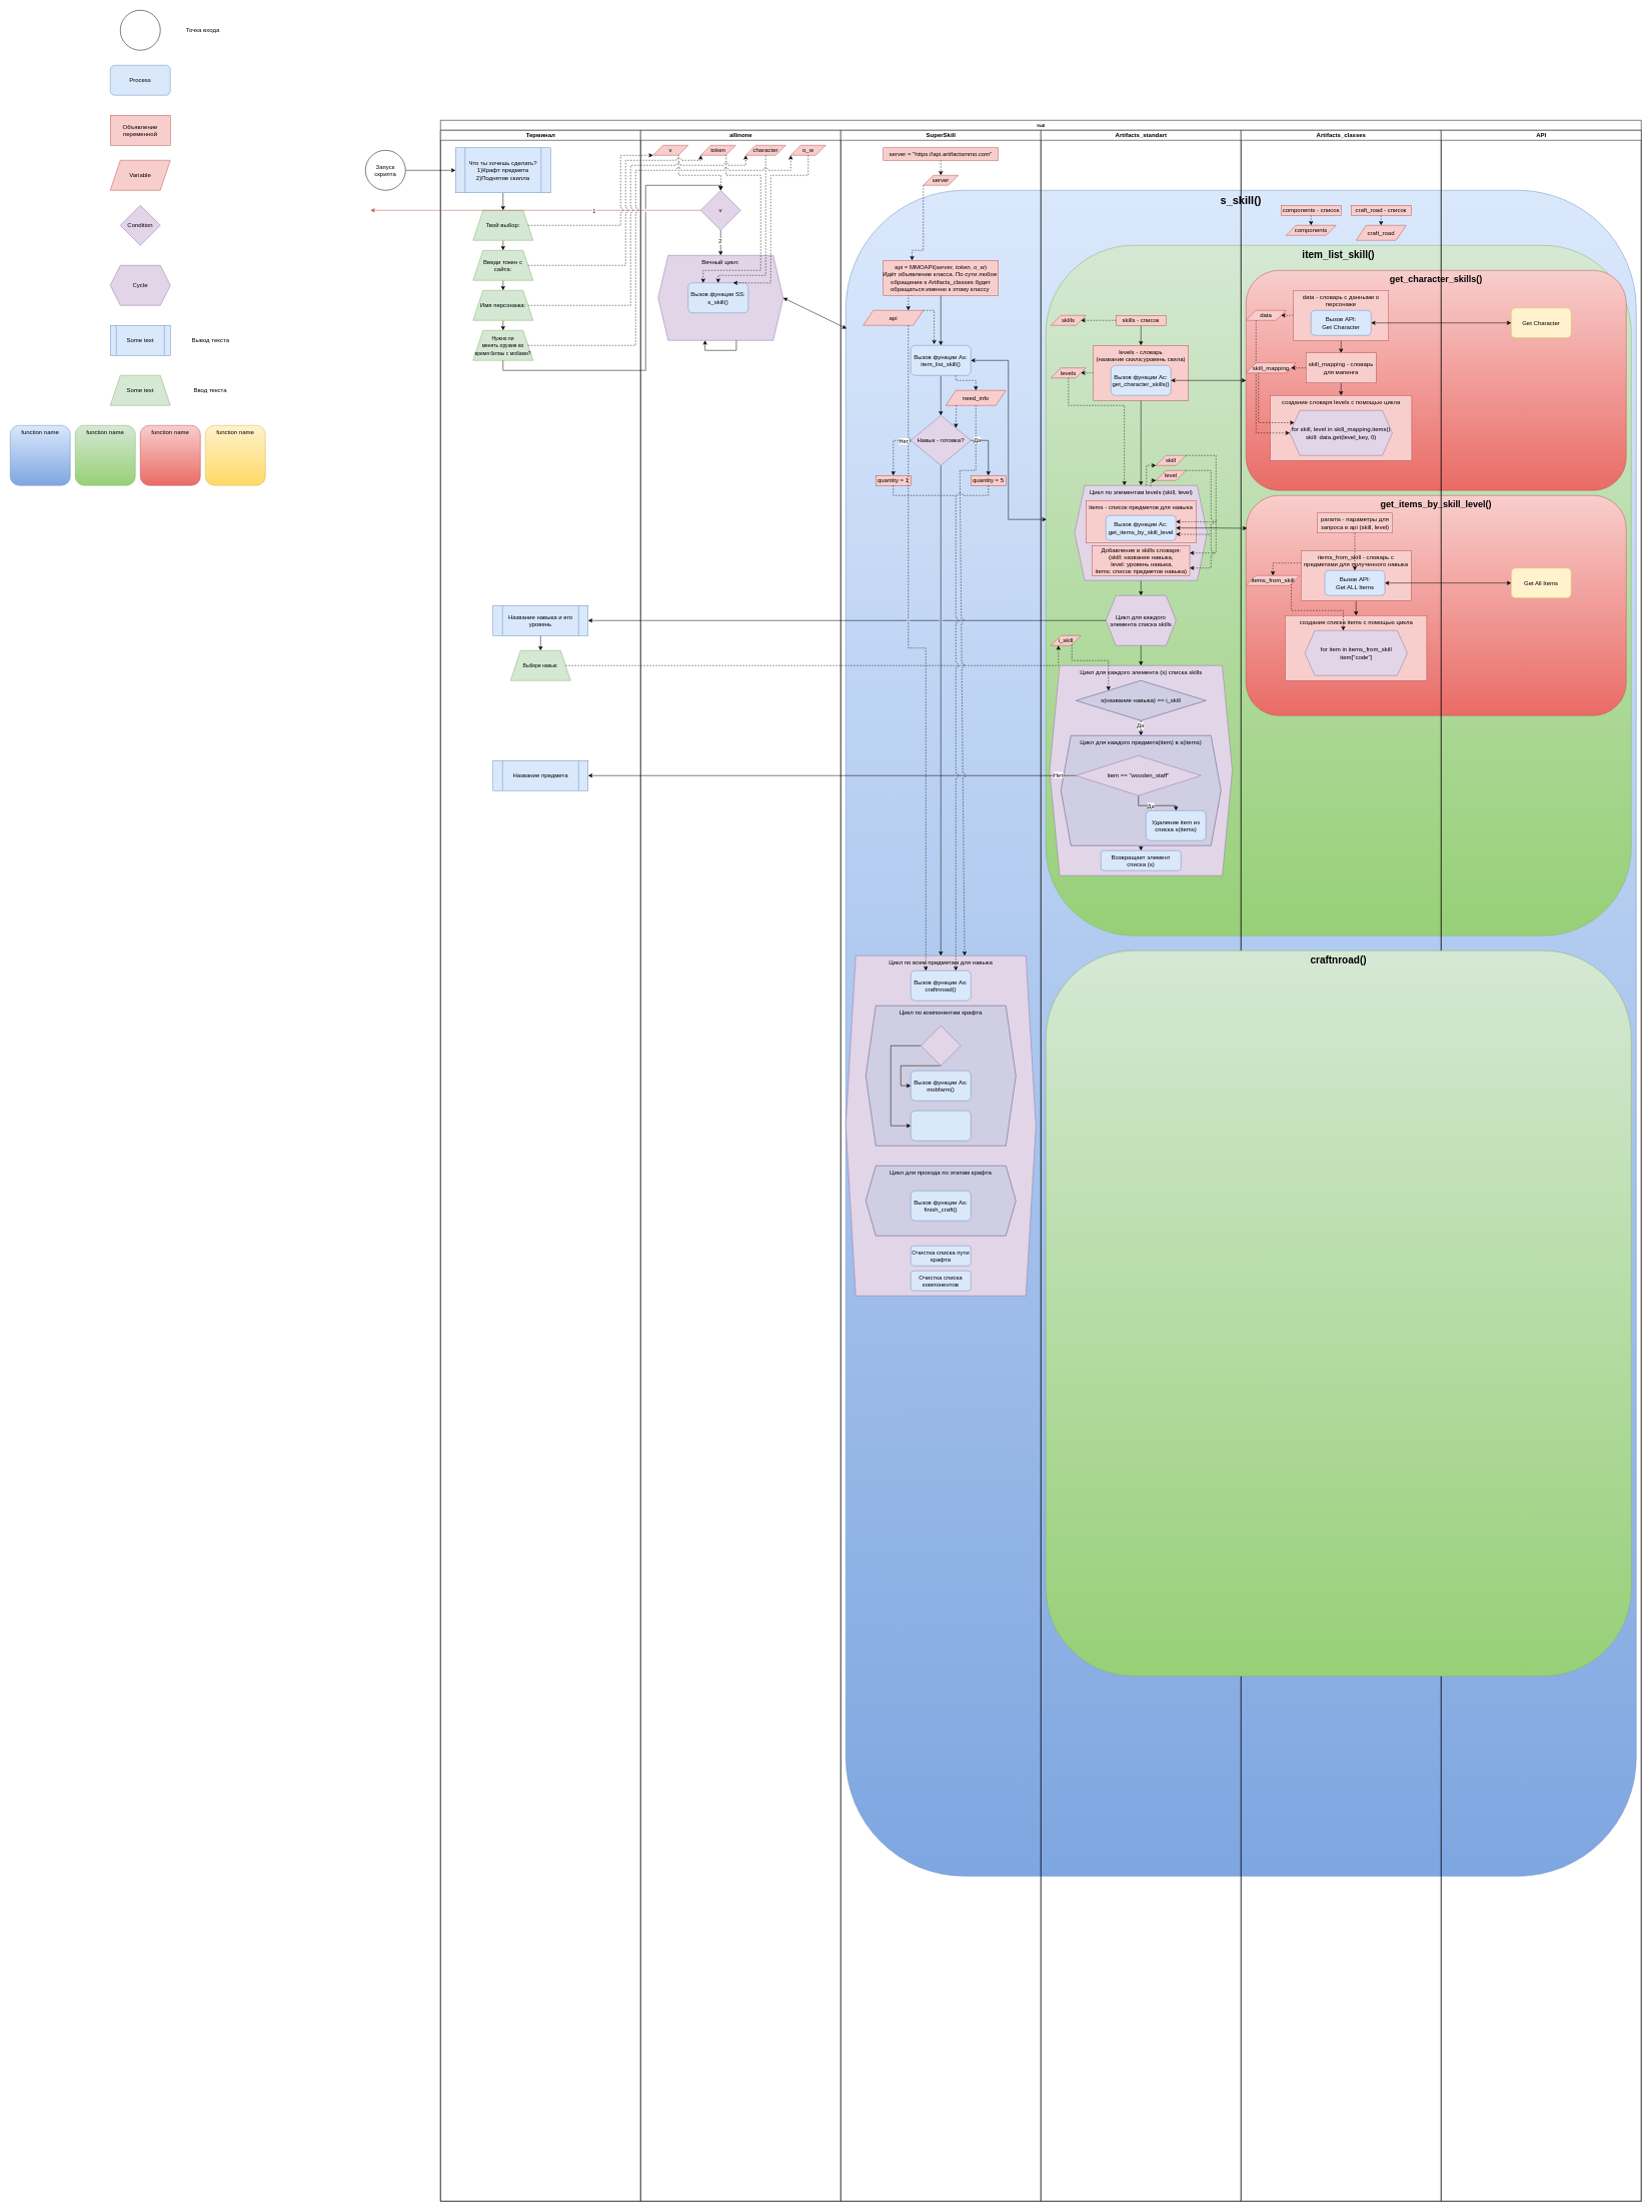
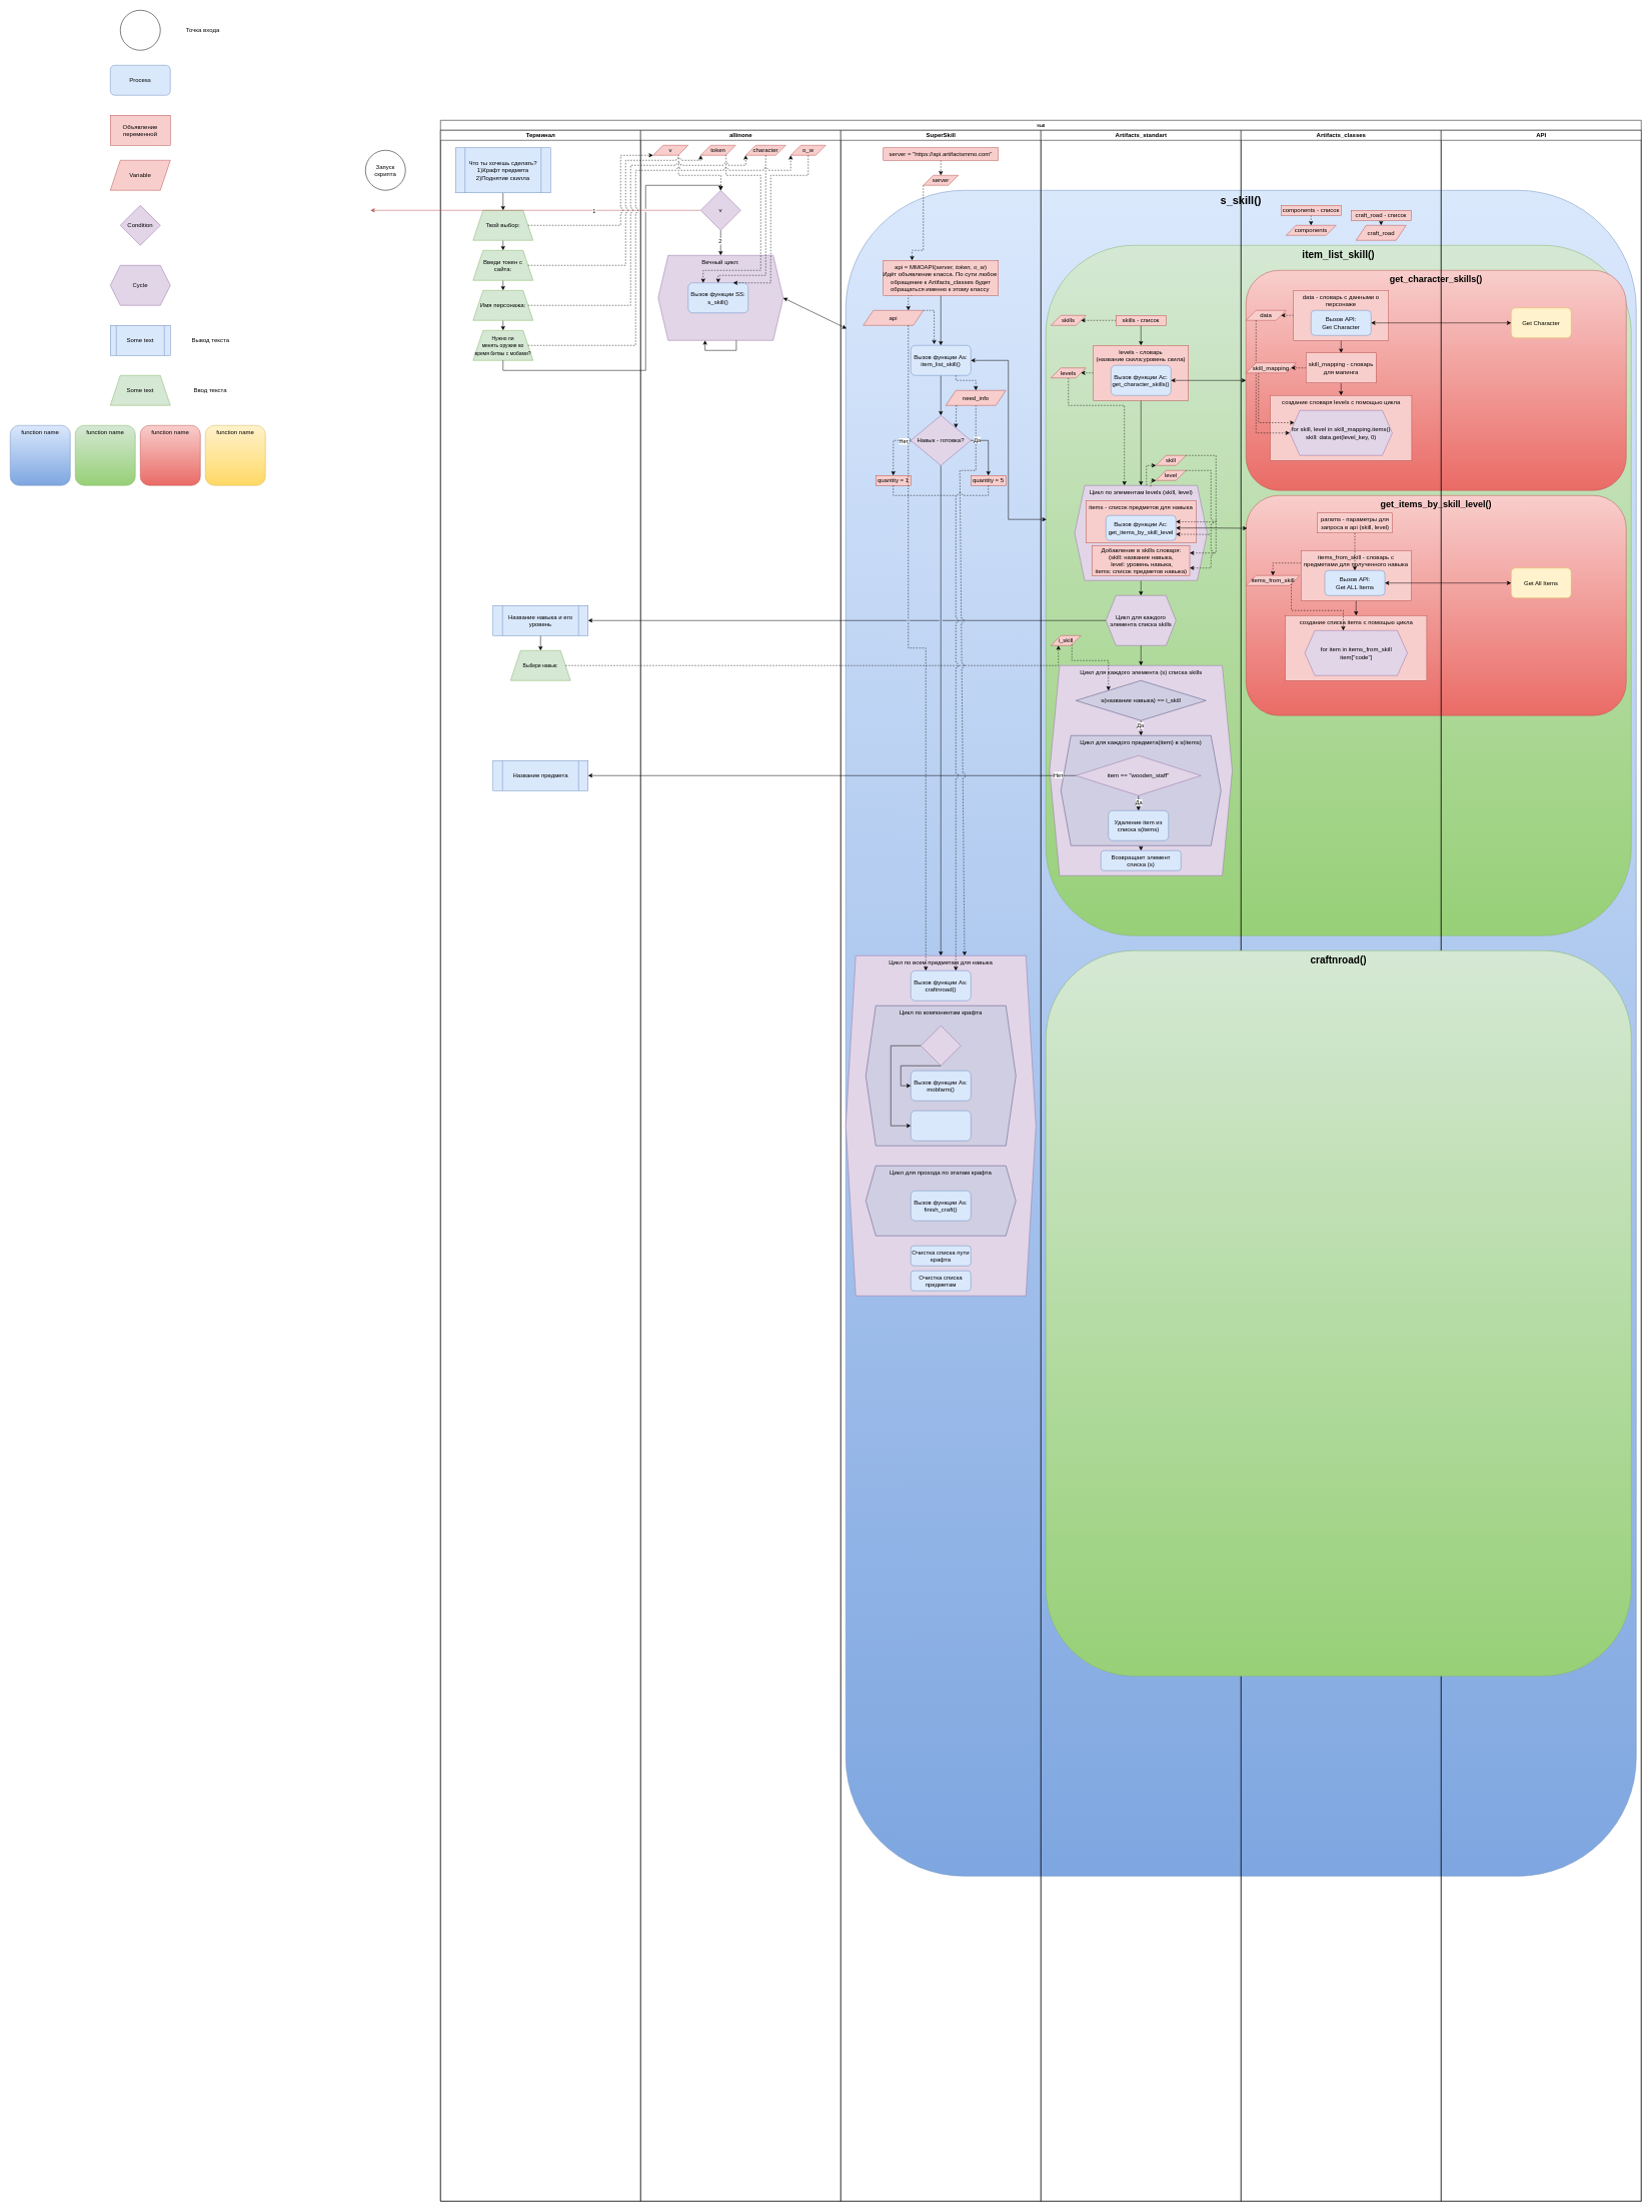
- <mxCell id="120" style="edgeStyle=orthogonalEdgeStyle;rounded=0;orthogonalLoop=1;jettySize=auto;html=1;exitX=1;exitY=0.5;exitDx=0;exitDy=0;entryX=0;entryY=0.5;entryDx=0;entryDy=0;" parent="1" source="121" target="9" edge="1"><mxGeometry relative="1" as="geometry" /></mxCell>
- <mxCell id="143" value="craft_road - список" style="rounded=0;whiteSpace=wrap;html=1;fillColor=#f8cecc;strokeColor=#b85450;" parent="1" vertex="1"><mxGeometry x="2700" y="410" width="120" height="20" as="geometry" /></mxCell>
+ <mxCell id="143" value="craft_road - список" style="rounded=0;whiteSpace=wrap;html=1;fillColor=#f8cecc;strokeColor=#b85450;" parent="1" vertex="1"><mxGeometry x="2700" y="420" width="120" height="20" as="geometry" /></mxCell>
- <mxCell id="171" value="Удаление item из списка s(items)" style="rounded=1;whiteSpace=wrap;html=1;fillColor=#dae8fc;strokeColor=#6c8ebf;" parent="1" vertex="1"><mxGeometry x="2290" y="1620" width="120" height="60" as="geometry" /></mxCell>
+ <mxCell id="171" value="Удаление item из списка s(items)" style="rounded=1;whiteSpace=wrap;html=1;fillColor=#dae8fc;strokeColor=#6c8ebf;" parent="1" vertex="1"><mxGeometry x="2215" y="1620" width="120" height="60" as="geometry" /></mxCell>
- <mxCell id="68" value="Очистка списка компонентов" style="rounded=1;whiteSpace=wrap;html=1;fillColor=#dae8fc;strokeColor=#6c8ebf;" vertex="1" parent="38"><mxGeometry x="140" y="2280" width="120" height="40" as="geometry" /></mxCell>
+ <mxCell id="68" value="Очистка списка предметам" style="rounded=1;whiteSpace=wrap;html=1;fillColor=#dae8fc;strokeColor=#6c8ebf;" vertex="1" parent="38"><mxGeometry x="140" y="2280" width="120" height="40" as="geometry" /></mxCell>
